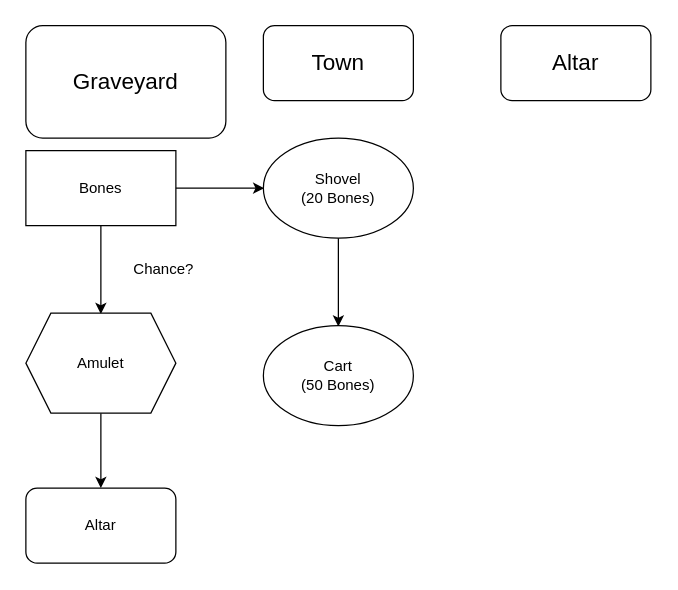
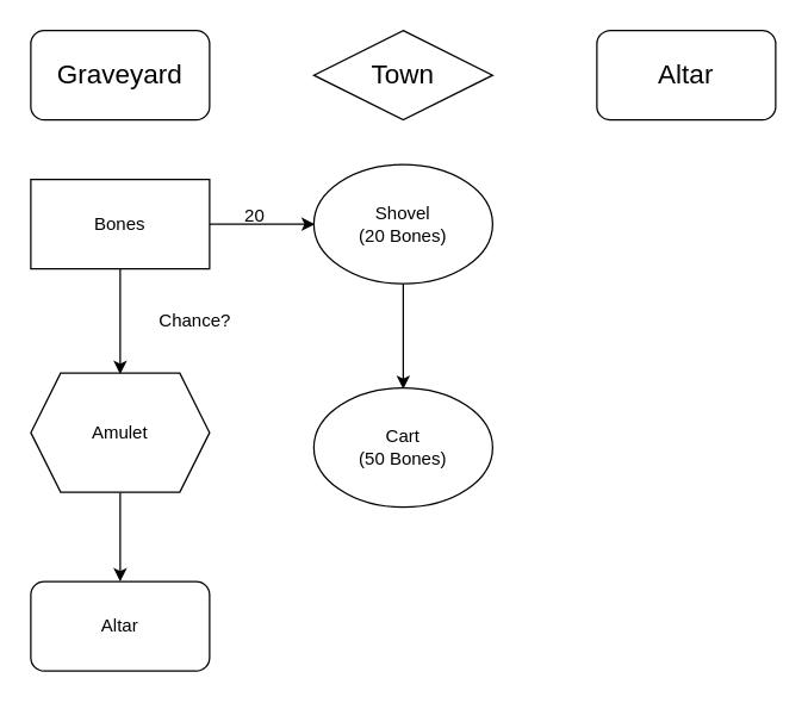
- <mxCell id="8" value="&lt;font style=&quot;font-size: 18px;&quot;&gt;Town&lt;/font&gt;" style="rounded=1;whiteSpace=wrap;html=1;" vertex="1" parent="1"><mxGeometry x="210" y="20" width="120" height="60" as="geometry" /></mxCell>
+ <mxCell id="8" value="&lt;font style=&quot;font-size: 18px;&quot;&gt;Town&lt;/font&gt;" style="rhombus;whiteSpace=wrap;html=1;" vertex="1" parent="1"><mxGeometry x="210" y="20" width="120" height="60" as="geometry" /></mxCell>
- <mxCell id="7" value="&lt;font style=&quot;font-size: 18px;&quot;&gt;Graveyard&lt;/font&gt;" style="rounded=1;whiteSpace=wrap;html=1;" vertex="1" parent="1"><mxGeometry x="20" y="20" width="160" height="90" as="geometry" /></mxCell>
+ <mxCell id="7" value="&lt;font style=&quot;font-size: 18px;&quot;&gt;Graveyard&lt;/font&gt;" style="rounded=1;whiteSpace=wrap;html=1;" vertex="1" parent="1"><mxGeometry x="20" y="20" width="120" height="60" as="geometry" /></mxCell>
+ <mxCell id="11" value="20" style="text;html=1;align=center;verticalAlign=middle;resizable=0;points=[];autosize=1;strokeColor=none;fillColor=none;" vertex="1" parent="1"><mxGeometry x="150" y="130" width="40" height="30" as="geometry" /></mxCell>
